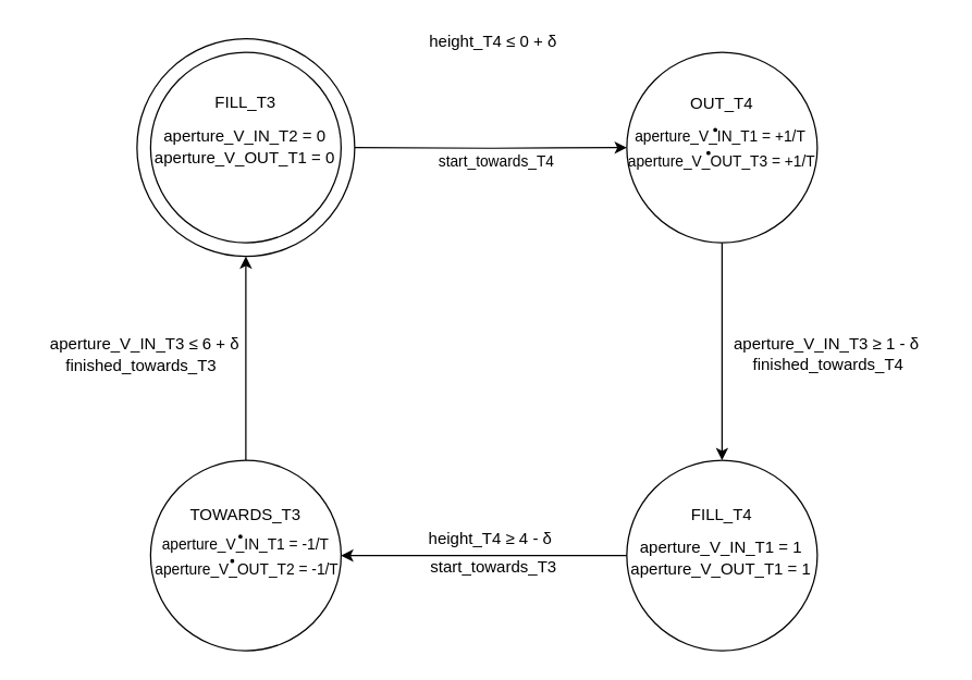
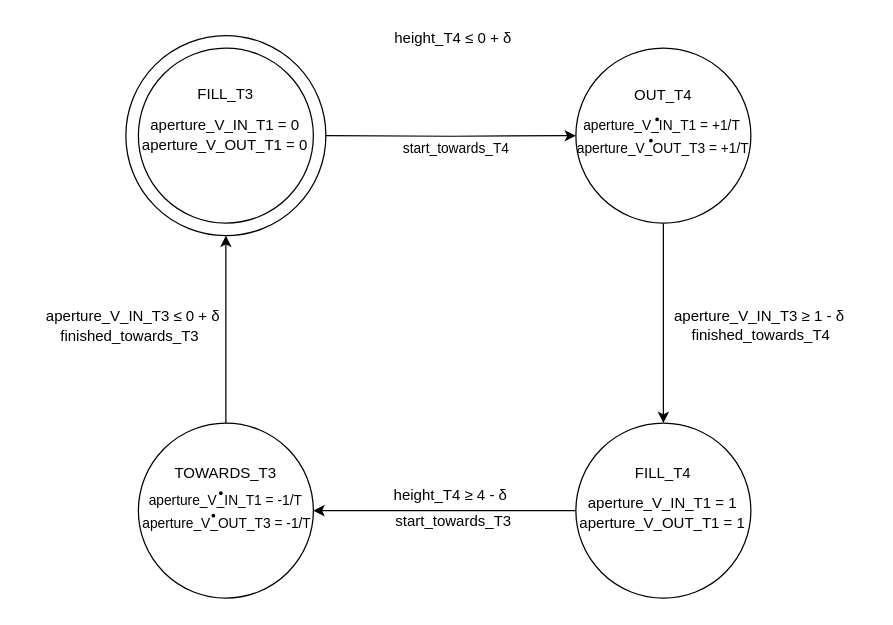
- <mxCell id="24" value="aperture_V_IN_T2 = 0" style="text;html=1;strokeColor=none;fillColor=none;align=center;verticalAlign=middle;whiteSpace=wrap;rounded=0;" vertex="1" parent="1"><mxGeometry x="110" y="90" width="139" height="20" as="geometry" /></mxCell>
+ <mxCell id="24" value="aperture_V_IN_T1 = 0" style="text;html=1;strokeColor=none;fillColor=none;align=center;verticalAlign=middle;whiteSpace=wrap;rounded=0;" vertex="1" parent="1"><mxGeometry x="110" y="90" width="139" height="20" as="geometry" /></mxCell>
- <mxCell id="15" value="aperture_V_IN_T3 ≤ 6 + &lt;span&gt;δ&lt;/span&gt;" style="text;html=1;strokeColor=none;fillColor=none;align=center;verticalAlign=middle;whiteSpace=wrap;rounded=0;" vertex="1" parent="1"><mxGeometry x="20.5" y="243" width="170" height="20" as="geometry" /></mxCell>
+ <mxCell id="15" value="aperture_V_IN_T3 ≤ 0 + &lt;span&gt;δ&lt;/span&gt;" style="text;html=1;strokeColor=none;fillColor=none;align=center;verticalAlign=middle;whiteSpace=wrap;rounded=0;" vertex="1" parent="1"><mxGeometry x="20.5" y="243" width="170" height="20" as="geometry" /></mxCell>
- <mxCell id="30" value="aperture_V_OUT_T2 = -1/T" style="text;html=1;strokeColor=none;fillColor=none;align=center;verticalAlign=middle;whiteSpace=wrap;rounded=0;fontSize=11;" vertex="1" parent="1"><mxGeometry x="100.5" y="408" width="160" height="20" as="geometry" /></mxCell>
+ <mxCell id="30" value="aperture_V_OUT_T3 = -1/T" style="text;html=1;strokeColor=none;fillColor=none;align=center;verticalAlign=middle;whiteSpace=wrap;rounded=0;fontSize=11;" vertex="1" parent="1"><mxGeometry x="100.5" y="408" width="160" height="20" as="geometry" /></mxCell>
